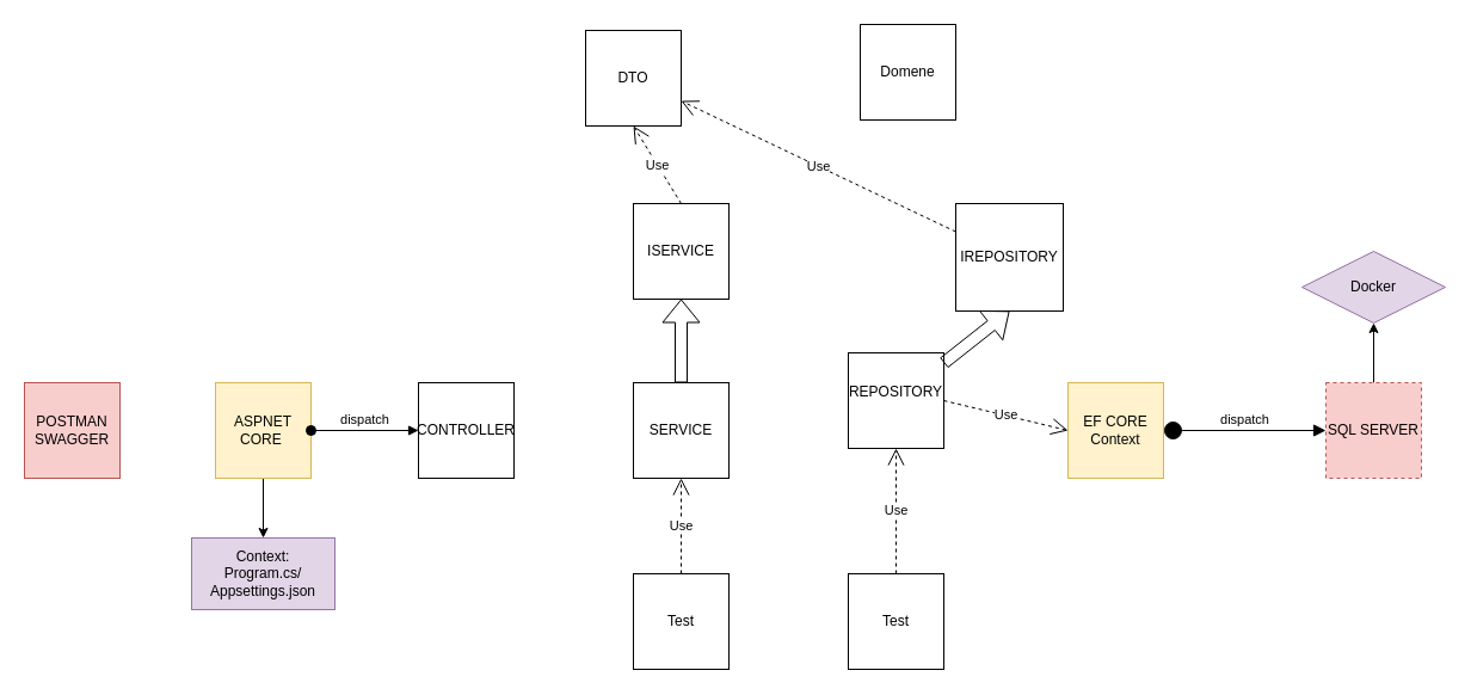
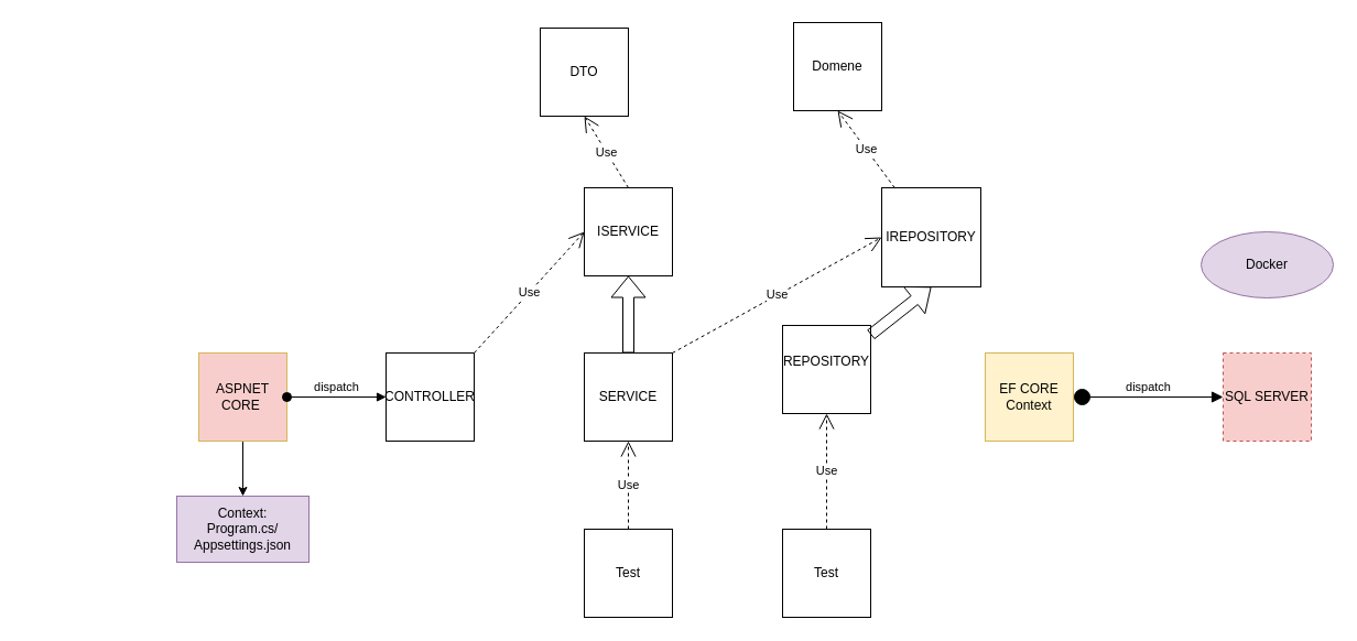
- <mxCell id="24" value="Use" style="endArrow=open;endSize=12;dashed=1;html=1;rounded=0;" edge="1" parent="1" source="21" target="19"><mxGeometry width="160" relative="1" as="geometry"><mxPoint y="390" as="sourcePoint" x="560" /><mxPoint x="720" y="390" as="targetPoint" /></mxGeometry></mxCell>
+ <mxCell id="24" value="Use" style="endArrow=open;endSize=12;dashed=1;html=1;rounded=0;entryX=0.5;entryY=1;entryDx=0;entryDy=0;" edge="1" parent="1" source="21" target="18"><mxGeometry width="160" relative="1" as="geometry"><mxPoint y="390" as="sourcePoint" x="560" /><mxPoint x="720" y="390" as="targetPoint" /></mxGeometry></mxCell>
- <mxCell id="17" value="Docker&lt;br&gt;" style="rhombus;whiteSpace=wrap;html=1;fillColor=#e1d5e7;strokeColor=#9673a6;" vertex="1" parent="1"><mxGeometry x="1090" y="210" width="120" height="60" as="geometry" /></mxCell>
+ <mxCell id="17" value="Docker&lt;br&gt;" style="ellipse;whiteSpace=wrap;html=1;fillColor=#e1d5e7;strokeColor=#9673a6;" vertex="1" parent="1"><mxGeometry x="1090" y="210" width="120" height="60" as="geometry" /></mxCell>
+ <mxCell id="11" value="Use" style="endArrow=open;endSize=12;dashed=1;html=1;rounded=0;exitX=1;exitY=0;exitDx=0;exitDy=0;entryX=0;entryY=0.5;entryDx=0;entryDy=0;" edge="1" parent="1" source="2" target="20"><mxGeometry width="160" relative="1" as="geometry"><mxPoint x="460" y="460" as="sourcePoint" /><mxPoint x="620" y="460" as="targetPoint" /></mxGeometry></mxCell>
+ <mxCell id="13" value="Use" style="endArrow=open;endSize=12;dashed=1;html=1;rounded=0;exitX=1;exitY=0;exitDx=0;exitDy=0;entryX=0;entryY=0.5;entryDx=0;entryDy=0;" edge="1" parent="1" source="3" target="21"><mxGeometry width="160" relative="1" as="geometry"><mxPoint x="570" y="420" as="sourcePoint" /><mxPoint x="730" y="420" as="targetPoint" /></mxGeometry></mxCell>
- <mxCell id="7" value="" style="edgeStyle=orthogonalEdgeStyle;rounded=0;orthogonalLoop=1;jettySize=auto;html=1;" edge="1" parent="1" source="8" target="17"><mxGeometry relative="1" as="geometry" /></mxCell>
- <mxCell id="14" value="Use" style="endArrow=open;endSize=12;dashed=1;html=1;rounded=0;entryX=0;entryY=0.5;entryDx=0;entryDy=0;exitX=1;exitY=0.5;exitDx=0;exitDy=0;" edge="1" parent="1" source="10" target="4"><mxGeometry width="160" relative="1" as="geometry"><mxPoint x="740" y="510" as="sourcePoint" /><mxPoint x="730" y="420" as="targetPoint" /></mxGeometry></mxCell>
- <mxCell id="9" value="POSTMAN&lt;br&gt;SWAGGER" style="whiteSpace=wrap;html=1;aspect=fixed;fillColor=#f8cecc;strokeColor=#b85450;" vertex="1" parent="1"><mxGeometry x="20" y="320" width="80" height="80" as="geometry" /></mxCell>
- <mxCell id="6" value="ASPNET&lt;br&gt;CORE&amp;nbsp;" style="whiteSpace=wrap;html=1;aspect=fixed;fillColor=#fff2cc;strokeColor=#d6b656;" vertex="1" parent="1"><mxGeometry x="180" y="320" width="80" height="80" as="geometry" /></mxCell>
+ <mxCell id="6" value="ASPNET&lt;br&gt;CORE&amp;nbsp;" style="whiteSpace=wrap;html=1;aspect=fixed;fillColor=#f8cecc;strokeColor=#d6b656;" vertex="1" parent="1"><mxGeometry x="180" y="320" width="80" height="80" as="geometry" /></mxCell>
